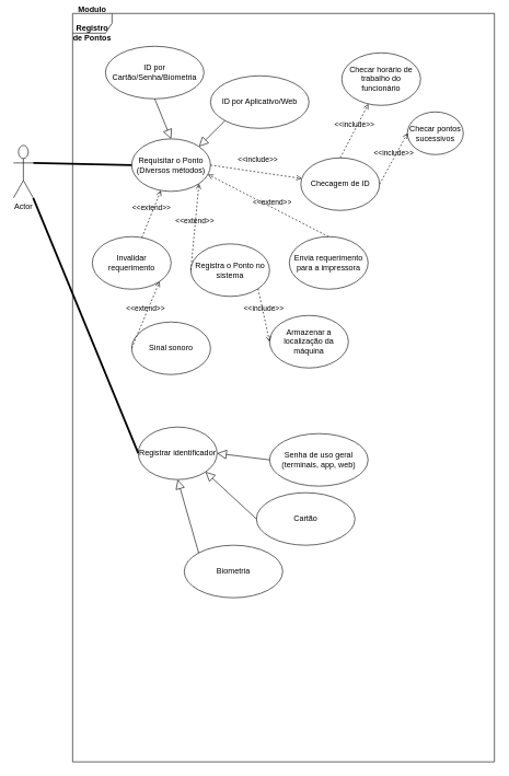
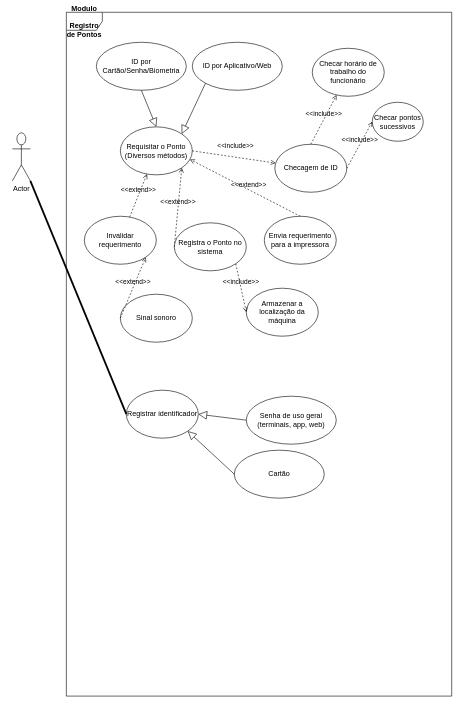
- <mxCell id="18" value="ID por Aplicativo/Web" style="ellipse;whiteSpace=wrap;html=1;" parent="1" vertex="1"><mxGeometry x="320" y="115" width="150" height="80" as="geometry" /></mxCell>
+ <mxCell id="18" value="ID por Aplicativo/Web" style="ellipse;whiteSpace=wrap;html=1;" parent="1" vertex="1"><mxGeometry x="320" y="70" width="150" height="80" as="geometry" /></mxCell>
- <mxCell id="9" value="" style="endArrow=none;startArrow=none;endFill=0;startFill=0;endSize=8;html=1;verticalAlign=bottom;labelBackgroundColor=none;strokeWidth=3;exitX=1;exitY=0.333;exitDx=0;exitDy=0;exitPerimeter=0;entryX=0;entryY=0.5;entryDx=0;entryDy=0;" parent="1" source="3" target="4" edge="1"><mxGeometry width="160" relative="1" as="geometry"><mxPoint x="320" y="280" as="sourcePoint" /><mxPoint x="480" y="280" as="targetPoint" /></mxGeometry></mxCell>
- <mxCell id="32" value="" style="edgeStyle=none;html=1;endSize=12;endArrow=block;endFill=0;entryX=0.5;entryY=1;entryDx=0;entryDy=0;exitX=0;exitY=0;exitDx=0;exitDy=0;" parent="1" source="29" target="25" edge="1"><mxGeometry width="160" relative="1" as="geometry"><mxPoint x="440" y="660" as="sourcePoint" /><mxPoint x="600" y="660" as="targetPoint" /></mxGeometry></mxCell>
- <mxCell id="29" value="Biometria" style="ellipse;whiteSpace=wrap;html=1;" parent="1" vertex="1"><mxGeometry x="280" y="830" width="150" height="80" as="geometry" /></mxCell>
